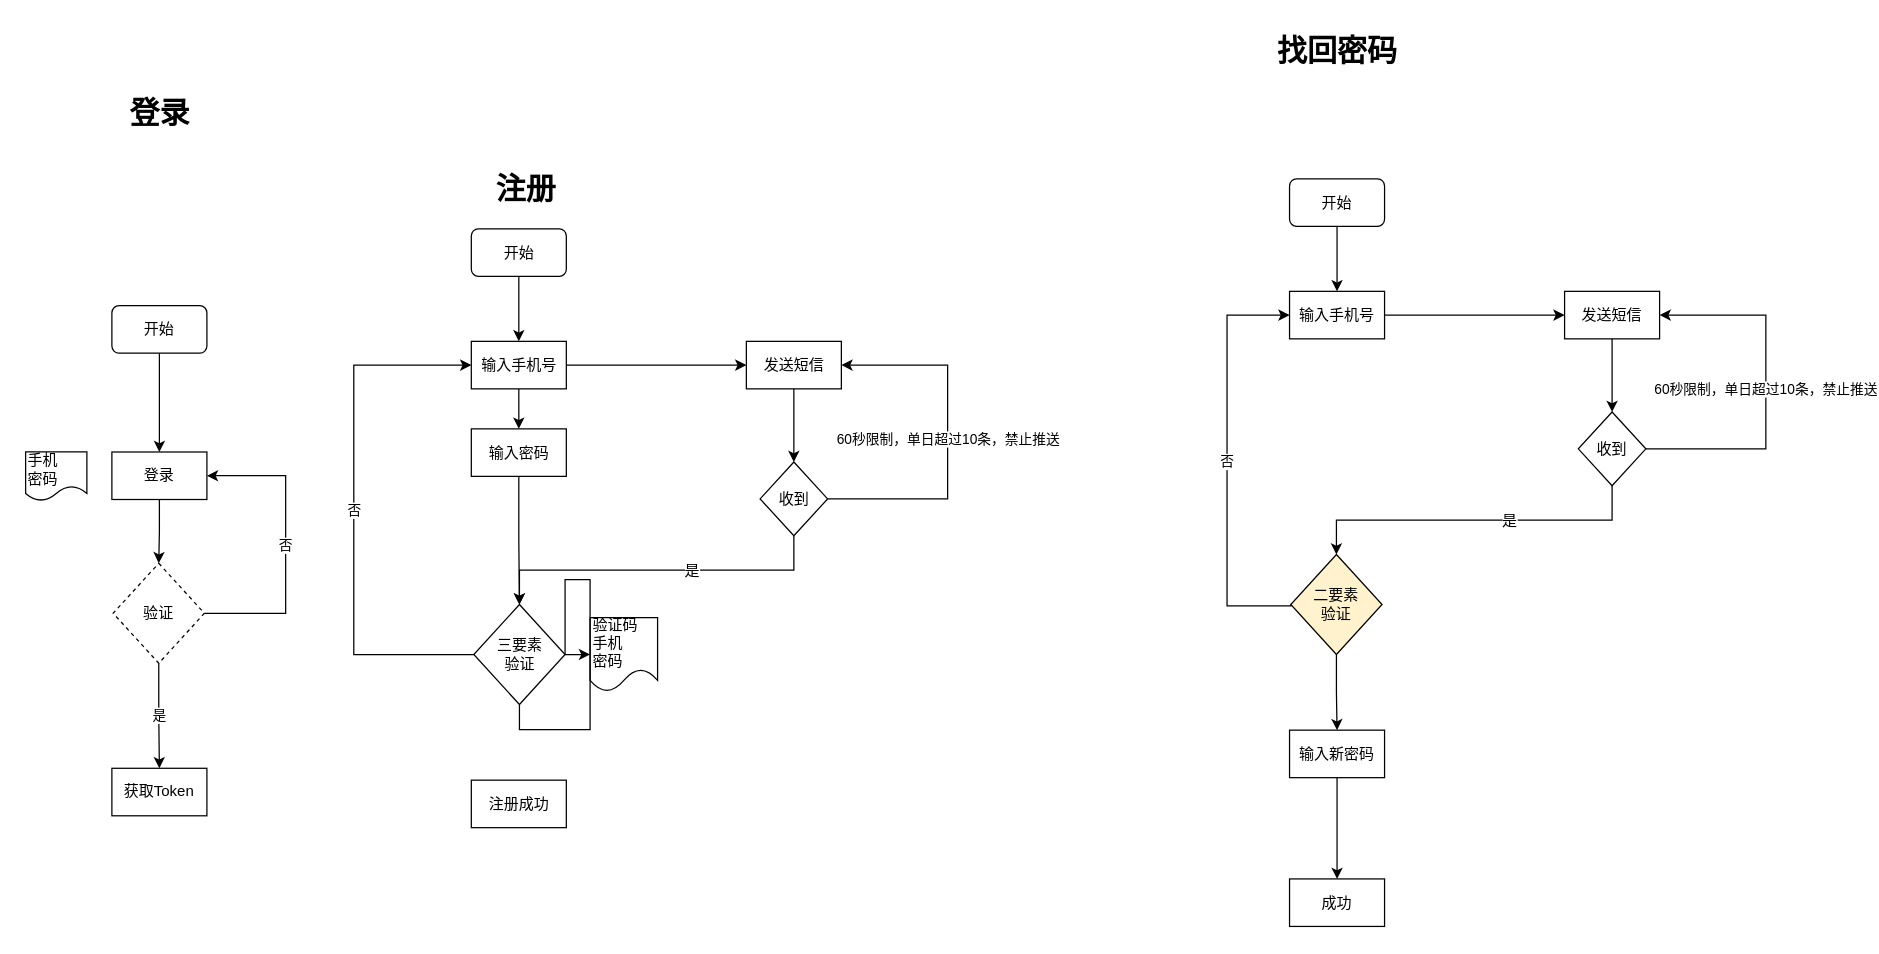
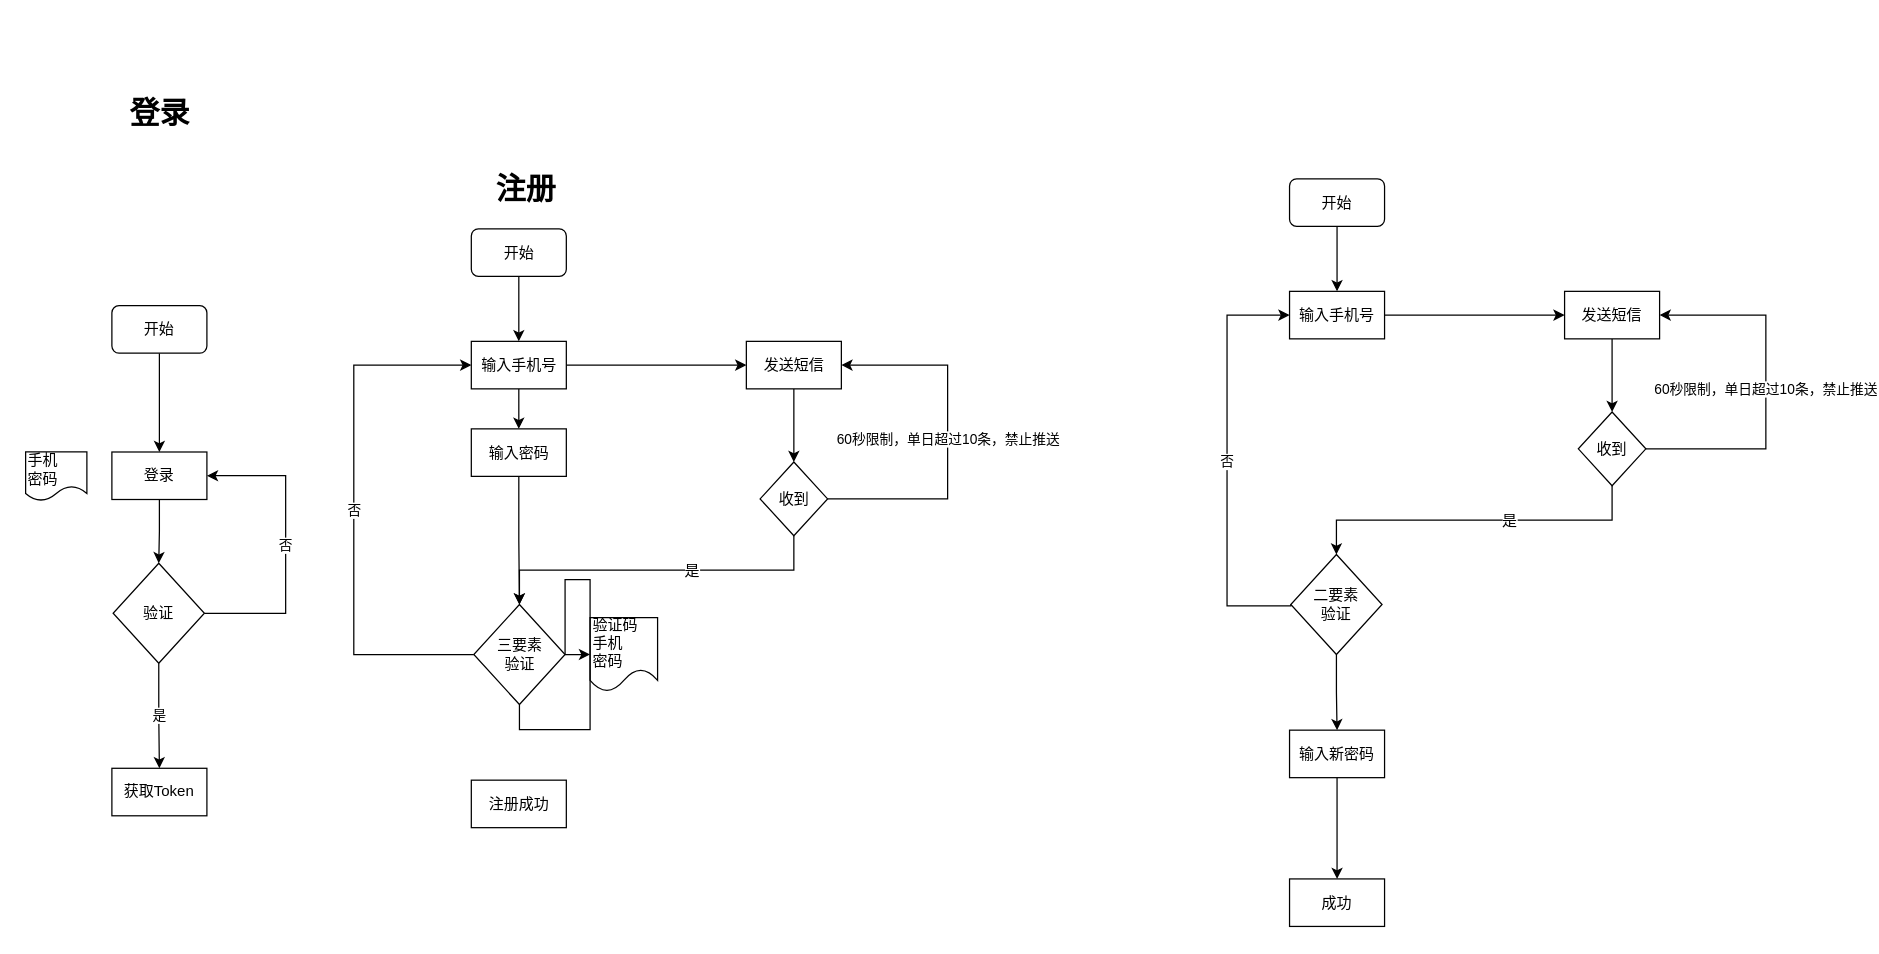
- <mxCell id="46" value="找回密码" style="text;strokeColor=none;fillColor=none;html=1;fontSize=24;fontStyle=1;verticalAlign=middle;align=center;" parent="1" vertex="1"><mxGeometry x="1019" y="20.5" width="100" height="40" as="geometry" /></mxCell>
- <mxCell id="43" value="二要素&lt;br&gt;验证" style="rhombus;whiteSpace=wrap;html=1;fillColor=#fff2cc;" parent="1" vertex="1"><mxGeometry x="1032" y="443" width="73" height="80" as="geometry" /></mxCell>
+ <mxCell id="43" value="二要素&lt;br&gt;验证" style="rhombus;whiteSpace=wrap;html=1;" parent="1" vertex="1"><mxGeometry x="1032" y="443" width="73" height="80" as="geometry" /></mxCell>
- <mxCell id="8" value="验证" style="rhombus;whiteSpace=wrap;html=1;dashed=1;" parent="1" vertex="1"><mxGeometry x="90" y="450" width="73" height="80" as="geometry" /></mxCell>
+ <mxCell id="8" value="验证" style="rhombus;whiteSpace=wrap;html=1;" parent="1" vertex="1"><mxGeometry x="90" y="450" width="73" height="80" as="geometry" /></mxCell>
